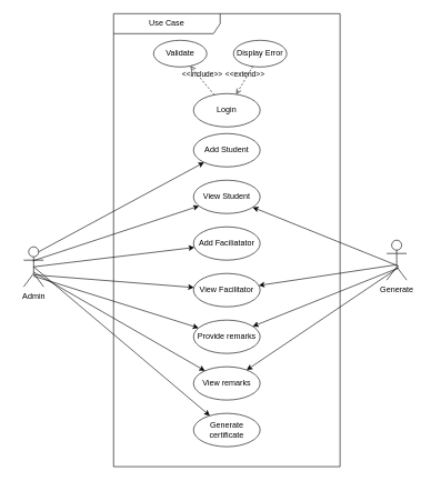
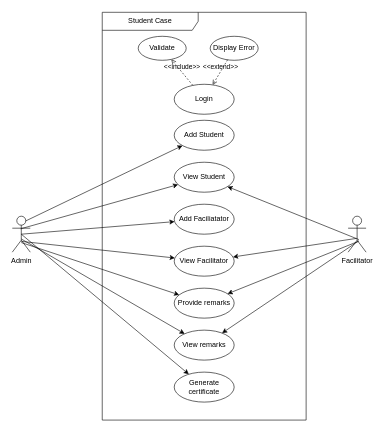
- <mxCell id="27" value="Use Case" style="shape=umlFrame;whiteSpace=wrap;html=1;pointerEvents=0;recursiveResize=0;container=1;collapsible=0;width=160;" parent="1" vertex="1"><mxGeometry x="170" y="20" width="340" height="680" as="geometry" /></mxCell>
+ <mxCell id="27" value="Student Case" style="shape=umlFrame;whiteSpace=wrap;html=1;pointerEvents=0;recursiveResize=0;container=1;collapsible=0;width=160;" parent="1" vertex="1"><mxGeometry x="170" y="20" width="340" height="680" as="geometry" /></mxCell>
- <mxCell id="3" value="Admin" style="shape=umlActor;verticalLabelPosition=bottom;verticalAlign=top;html=1;" parent="1" vertex="1"><mxGeometry x="35" y="370" width="30" height="60" as="geometry" /></mxCell>
+ <mxCell id="3" value="Admin" style="shape=umlActor;verticalLabelPosition=bottom;verticalAlign=top;html=1;" parent="1" vertex="1"><mxGeometry x="20" y="360" width="30" height="60" as="geometry" /></mxCell>
- <mxCell id="12" value="Generate" style="shape=umlActor;verticalLabelPosition=bottom;verticalAlign=top;html=1;" parent="1" vertex="1"><mxGeometry x="580" y="360" width="30" height="60" as="geometry" /></mxCell>
+ <mxCell id="12" value="Facilitator" style="shape=umlActor;verticalLabelPosition=bottom;verticalAlign=top;html=1;" parent="1" vertex="1"><mxGeometry x="580" y="360" width="30" height="60" as="geometry" /></mxCell>
